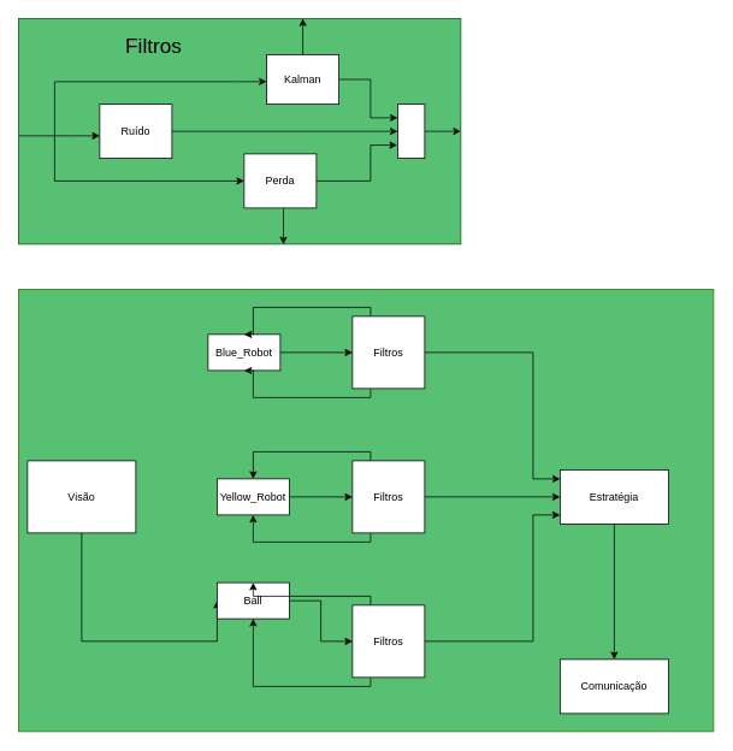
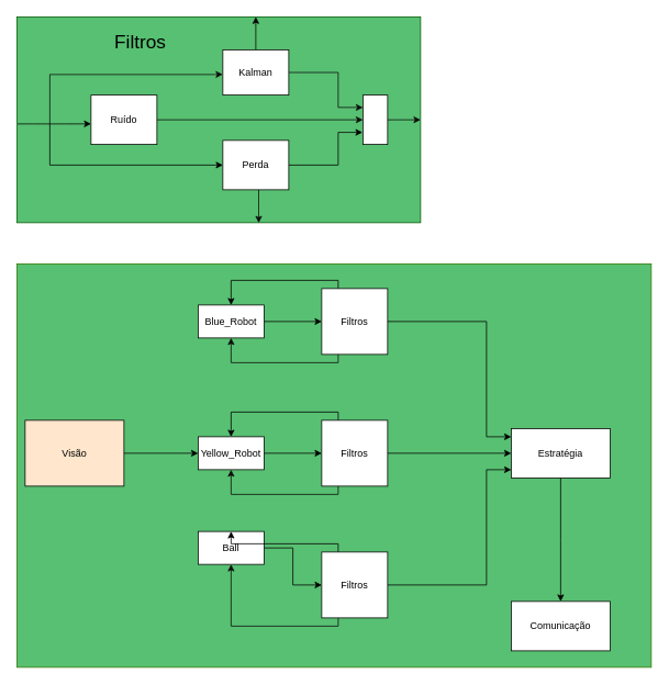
- <mxCell id="13" value="Kalman" style="rounded=0;whiteSpace=wrap;html=1;" parent="1" vertex="1"><mxGeometry x="295" y="60" width="80" height="55" as="geometry" /></mxCell>
+ <mxCell id="13" value="Kalman" style="rounded=0;whiteSpace=wrap;html=1;" parent="1" vertex="1"><mxGeometry x="270" y="60" width="80" height="55" as="geometry" /></mxCell>
- <mxCell id="18" value="Blue_Robot" style="rounded=0;whiteSpace=wrap;html=1;" parent="1" vertex="1"><mxGeometry x="230" y="370" width="80" height="40" as="geometry" /></mxCell>
+ <mxCell id="18" value="Blue_Robot" style="rounded=0;whiteSpace=wrap;html=1;" parent="1" vertex="1"><mxGeometry x="240" y="370" width="80" height="40" as="geometry" /></mxCell>
- <mxCell id="25" value="Visão" style="rounded=0;whiteSpace=wrap;html=1;" parent="1" vertex="1"><mxGeometry x="30" y="510" width="120" height="80" as="geometry" /></mxCell>
+ <mxCell id="25" value="Visão" style="rounded=0;whiteSpace=wrap;html=1;fillColor=#ffe6cc;" parent="1" vertex="1"><mxGeometry x="30" y="510" width="120" height="80" as="geometry" /></mxCell>
+ <mxCell id="16" style="edgeStyle=orthogonalEdgeStyle;rounded=0;orthogonalLoop=1;jettySize=auto;html=1;exitX=1;exitY=0.5;exitDx=0;exitDy=0;entryX=0;entryY=0.5;entryDx=0;entryDy=0;" parent="1" source="25" target="20" edge="1"><mxGeometry relative="1" as="geometry" /></mxCell>
- <mxCell id="24" style="edgeStyle=orthogonalEdgeStyle;rounded=0;orthogonalLoop=1;jettySize=auto;html=1;entryX=0;entryY=0.5;entryDx=0;entryDy=0;" parent="1" source="25" target="27" edge="1"><mxGeometry relative="1" as="geometry"><mxPoint x="90" y="750" as="targetPoint" /><Array as="points"><mxPoint x="90" y="710" /></Array></mxGeometry></mxCell>
